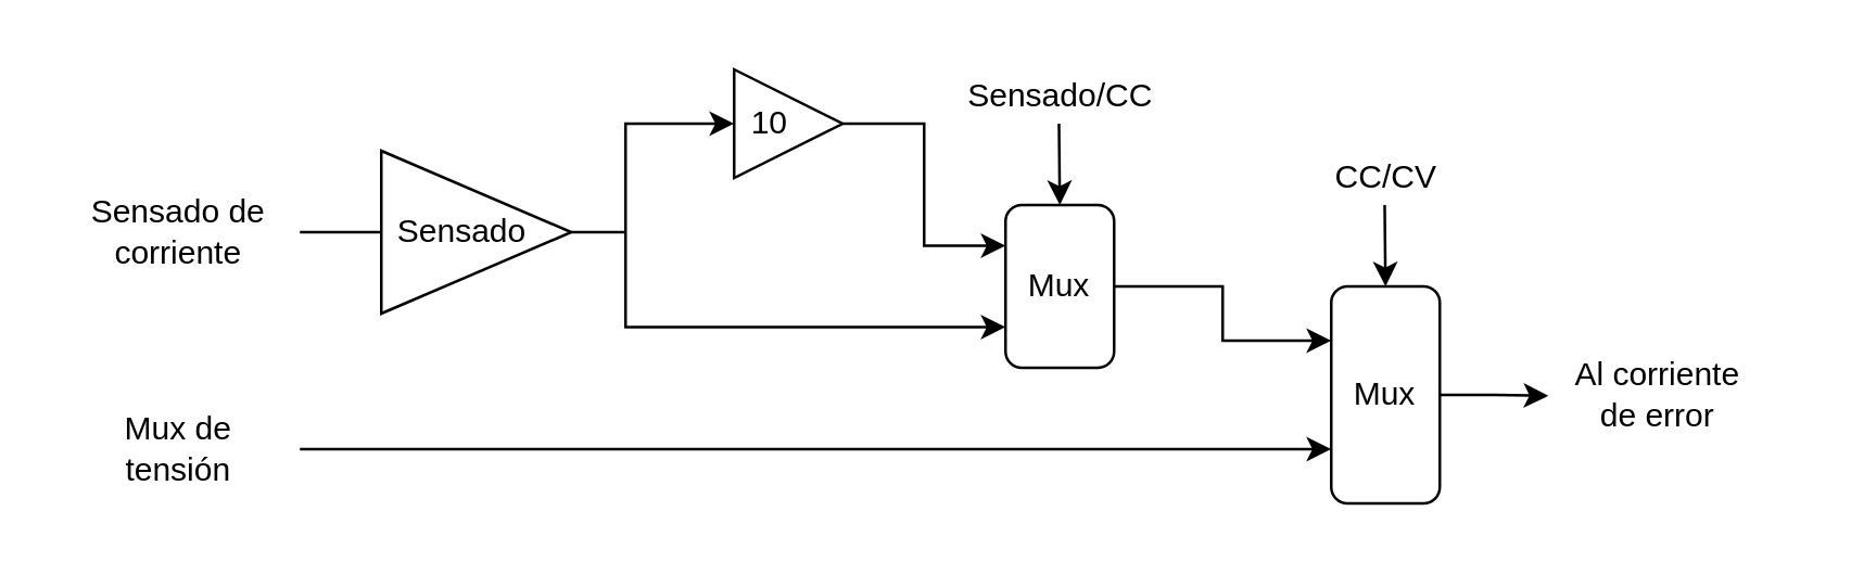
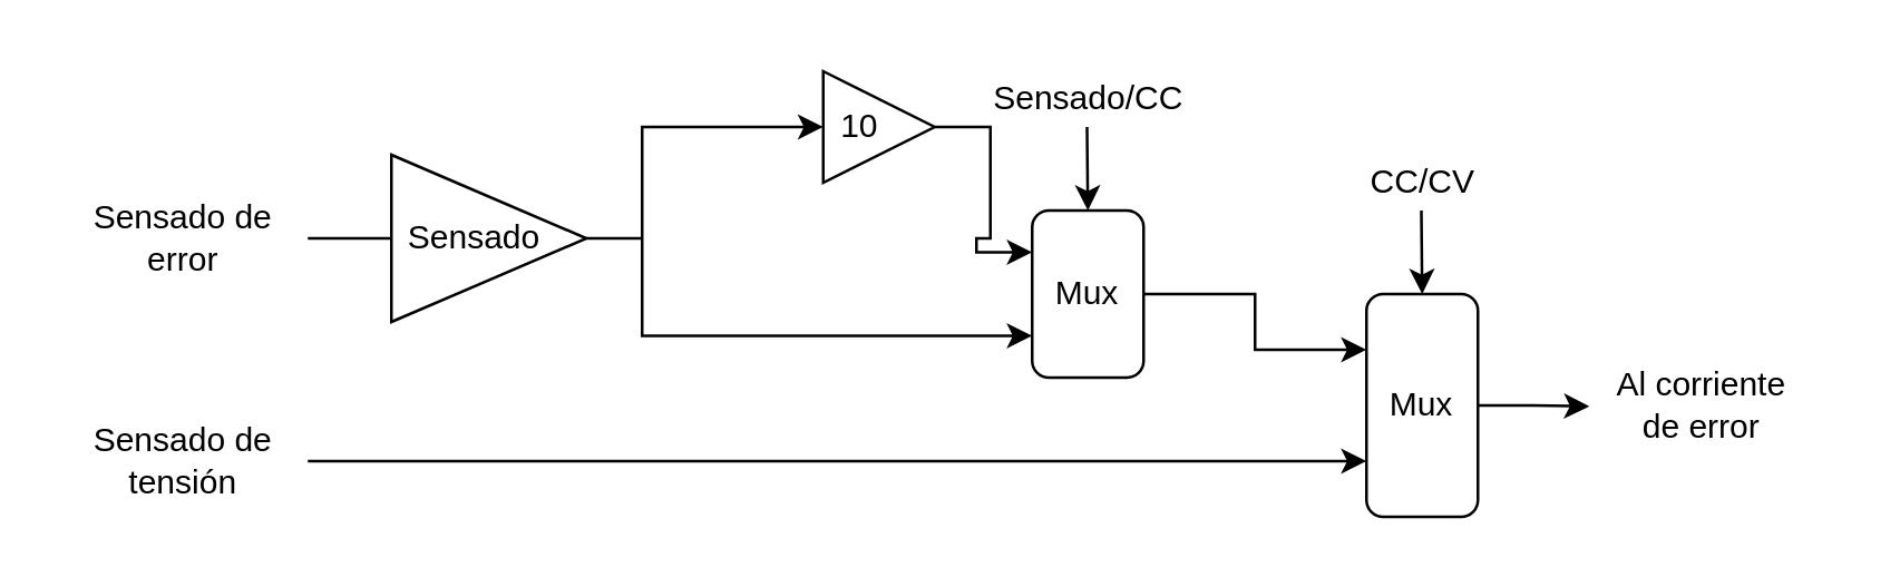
- <mxCell id="4" value="10&amp;nbsp; &amp;nbsp;&amp;nbsp;" style="triangle;whiteSpace=wrap;html=1;" vertex="1" parent="1"><mxGeometry x="270" y="25" width="40" height="40" as="geometry" /></mxCell>
+ <mxCell id="4" value="10&amp;nbsp; &amp;nbsp;&amp;nbsp;" style="triangle;whiteSpace=wrap;html=1;" vertex="1" parent="1"><mxGeometry x="295" y="25" width="40" height="40" as="geometry" /></mxCell>
- <mxCell id="8" value="Sensado de&lt;br&gt;corriente" style="text;html=1;align=center;verticalAlign=middle;resizable=0;points=[];autosize=1;strokeColor=none;fillColor=none;" vertex="1" parent="1"><mxGeometry x="20" y="65" width="90" height="40" as="geometry" /></mxCell>
+ <mxCell id="8" value="Sensado de&lt;br&gt;error" style="text;html=1;align=center;verticalAlign=middle;resizable=0;points=[];autosize=1;strokeColor=none;fillColor=none;" vertex="1" parent="1"><mxGeometry x="20" y="65" width="90" height="40" as="geometry" /></mxCell>
- <mxCell id="15" value="Mux de&lt;br&gt;tensión" style="text;html=1;align=center;verticalAlign=middle;resizable=0;points=[];autosize=1;strokeColor=none;fillColor=none;" vertex="1" parent="1"><mxGeometry x="20" y="145" width="90" height="40" as="geometry" /></mxCell>
+ <mxCell id="15" value="Sensado de&lt;br&gt;tensión" style="text;html=1;align=center;verticalAlign=middle;resizable=0;points=[];autosize=1;strokeColor=none;fillColor=none;" vertex="1" parent="1"><mxGeometry x="20" y="145" width="90" height="40" as="geometry" /></mxCell>
